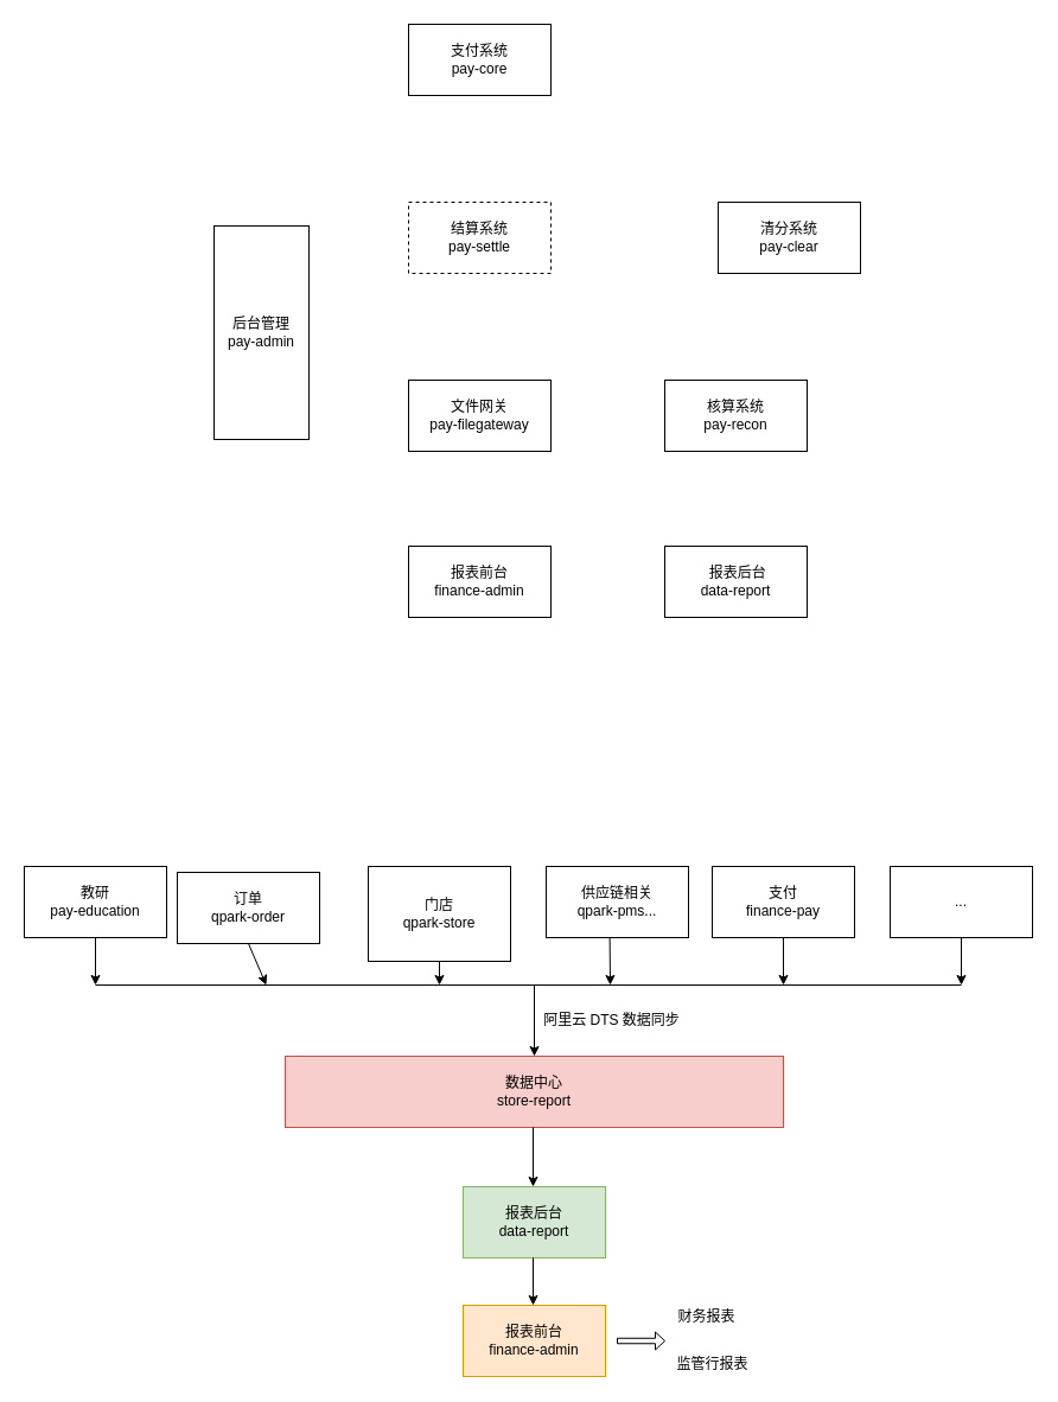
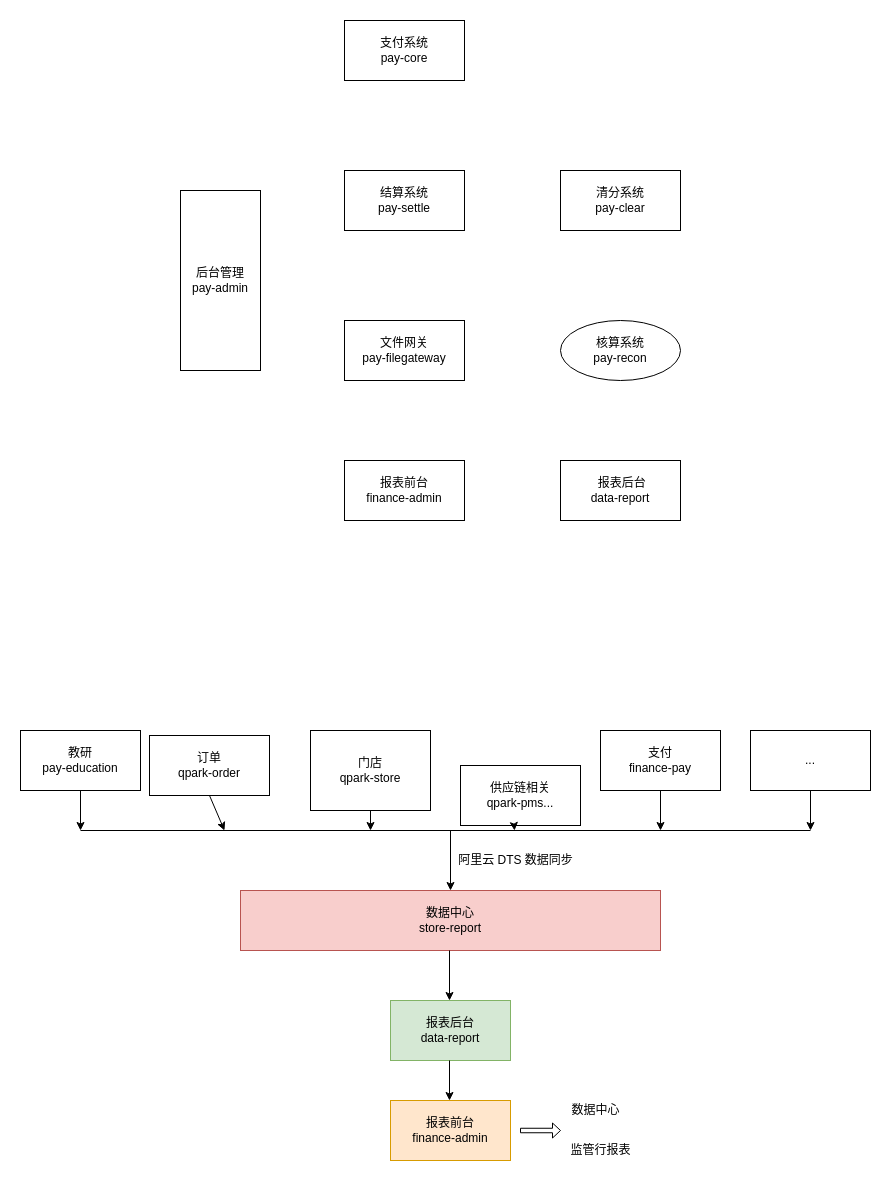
- <mxCell id="4" value="结算系统&lt;br&gt;pay-settle" style="rounded=0;whiteSpace=wrap;html=1;dashed=1;" vertex="1" parent="1"><mxGeometry x="344" y="170" width="120" height="60" as="geometry" /></mxCell>
+ <mxCell id="4" value="结算系统&lt;br&gt;pay-settle" style="rounded=0;whiteSpace=wrap;html=1;" vertex="1" parent="1"><mxGeometry x="344" y="170" width="120" height="60" as="geometry" /></mxCell>
- <mxCell id="3" value="清分系统&lt;br&gt;pay-clear" style="rounded=0;whiteSpace=wrap;html=1;" vertex="1" parent="1"><mxGeometry x="605" y="170" width="120" height="60" as="geometry" /></mxCell>
+ <mxCell id="3" value="清分系统&lt;br&gt;pay-clear" style="rounded=0;whiteSpace=wrap;html=1;" vertex="1" parent="1"><mxGeometry x="560" y="170" width="120" height="60" as="geometry" /></mxCell>
- <mxCell id="6" value="核算系统&lt;br&gt;pay-recon" style="rounded=0;whiteSpace=wrap;html=1;" vertex="1" parent="1"><mxGeometry x="560" y="320" width="120" height="60" as="geometry" /></mxCell>
+ <mxCell id="6" value="核算系统&lt;br&gt;pay-recon" style="ellipse;whiteSpace=wrap;html=1;" vertex="1" parent="1"><mxGeometry x="560" y="320" width="120" height="60" as="geometry" /></mxCell>
- <mxCell id="13" value="供应链相关&lt;br&gt;qpark-pms..." style="rounded=0;whiteSpace=wrap;html=1;" vertex="1" parent="1"><mxGeometry x="460" y="730" width="120" height="60" as="geometry" /></mxCell>
+ <mxCell id="13" value="供应链相关&lt;br&gt;qpark-pms..." style="rounded=0;whiteSpace=wrap;html=1;" vertex="1" parent="1"><mxGeometry x="460" y="765" width="120" height="60" as="geometry" /></mxCell>
- <mxCell id="31" value="&lt;font style=&quot;font-size: 12px&quot;&gt;财务报表&lt;/font&gt;" style="text;html=1;align=center;verticalAlign=middle;resizable=0;points=[];autosize=1;" vertex="1" parent="1"><mxGeometry x="565" y="1100" width="60" height="20" as="geometry" /></mxCell>
+ <mxCell id="31" value="&lt;font style=&quot;font-size: 12px&quot;&gt;数据中心&lt;/font&gt;" style="text;html=1;align=center;verticalAlign=middle;resizable=0;points=[];autosize=1;" vertex="1" parent="1"><mxGeometry x="565" y="1100" width="60" height="20" as="geometry" /></mxCell>
